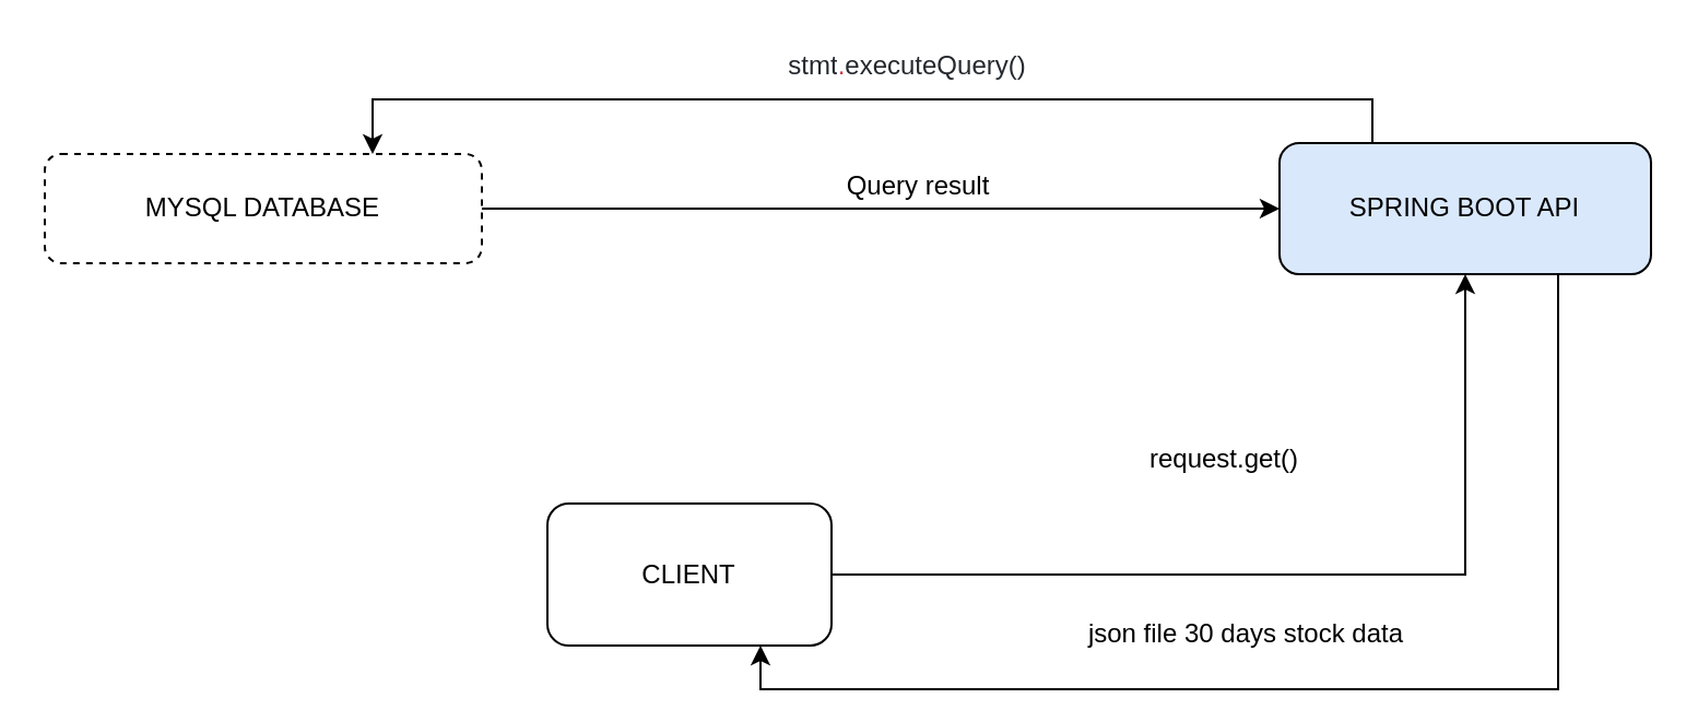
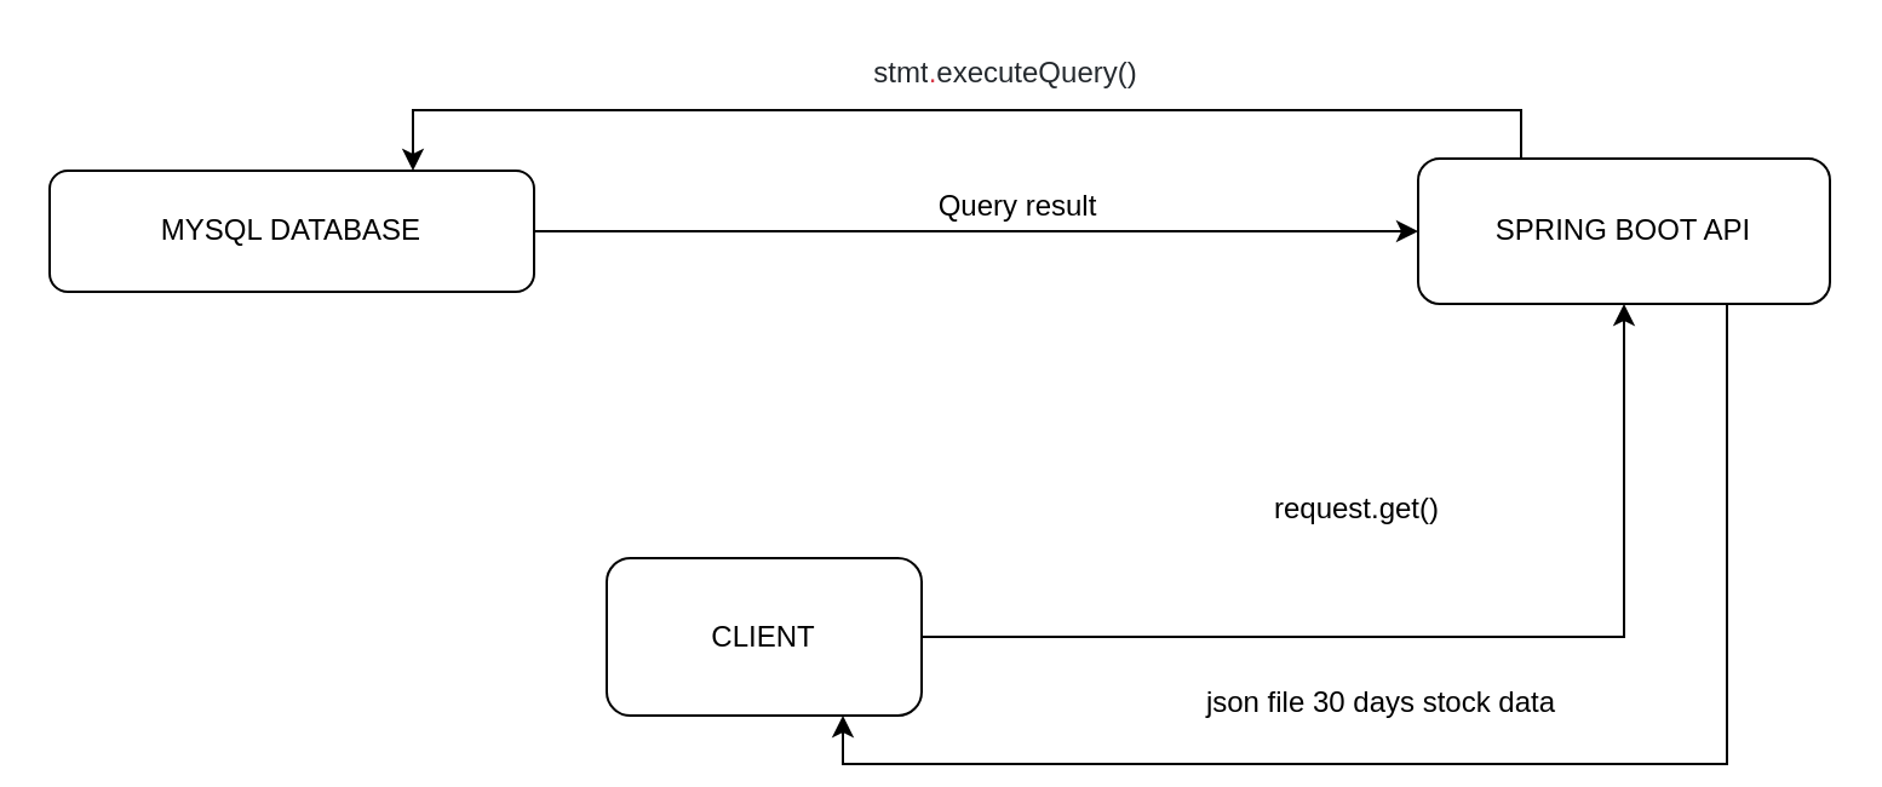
- <mxCell id="5" value="MYSQL DATABASE" style="rounded=1;whiteSpace=wrap;html=1;dashed=1;" vertex="1" parent="1"><mxGeometry x="20" y="70" width="200" height="50" as="geometry" /></mxCell>
+ <mxCell id="5" value="MYSQL DATABASE" style="rounded=1;whiteSpace=wrap;html=1;" vertex="1" parent="1"><mxGeometry x="20" y="70" width="200" height="50" as="geometry" /></mxCell>
- <mxCell id="9" value="SPRING BOOT API" style="rounded=1;whiteSpace=wrap;html=1;fillColor=#dae8fc;" vertex="1" parent="1"><mxGeometry x="585" y="65" width="170" height="60" as="geometry" /></mxCell>
+ <mxCell id="9" value="SPRING BOOT API" style="rounded=1;whiteSpace=wrap;html=1;" vertex="1" parent="1"><mxGeometry x="585" y="65" width="170" height="60" as="geometry" /></mxCell>
